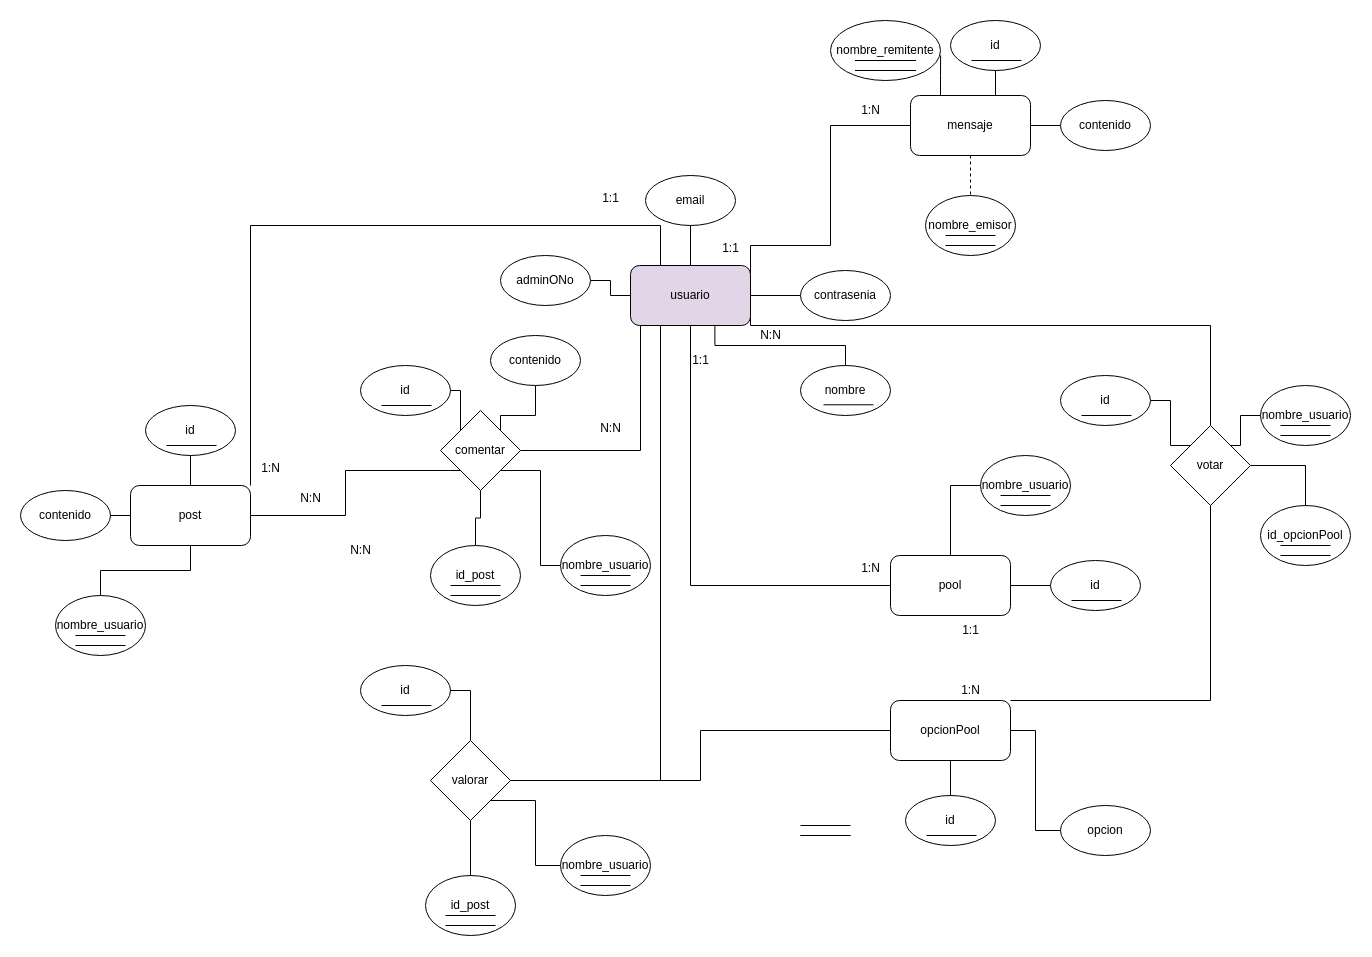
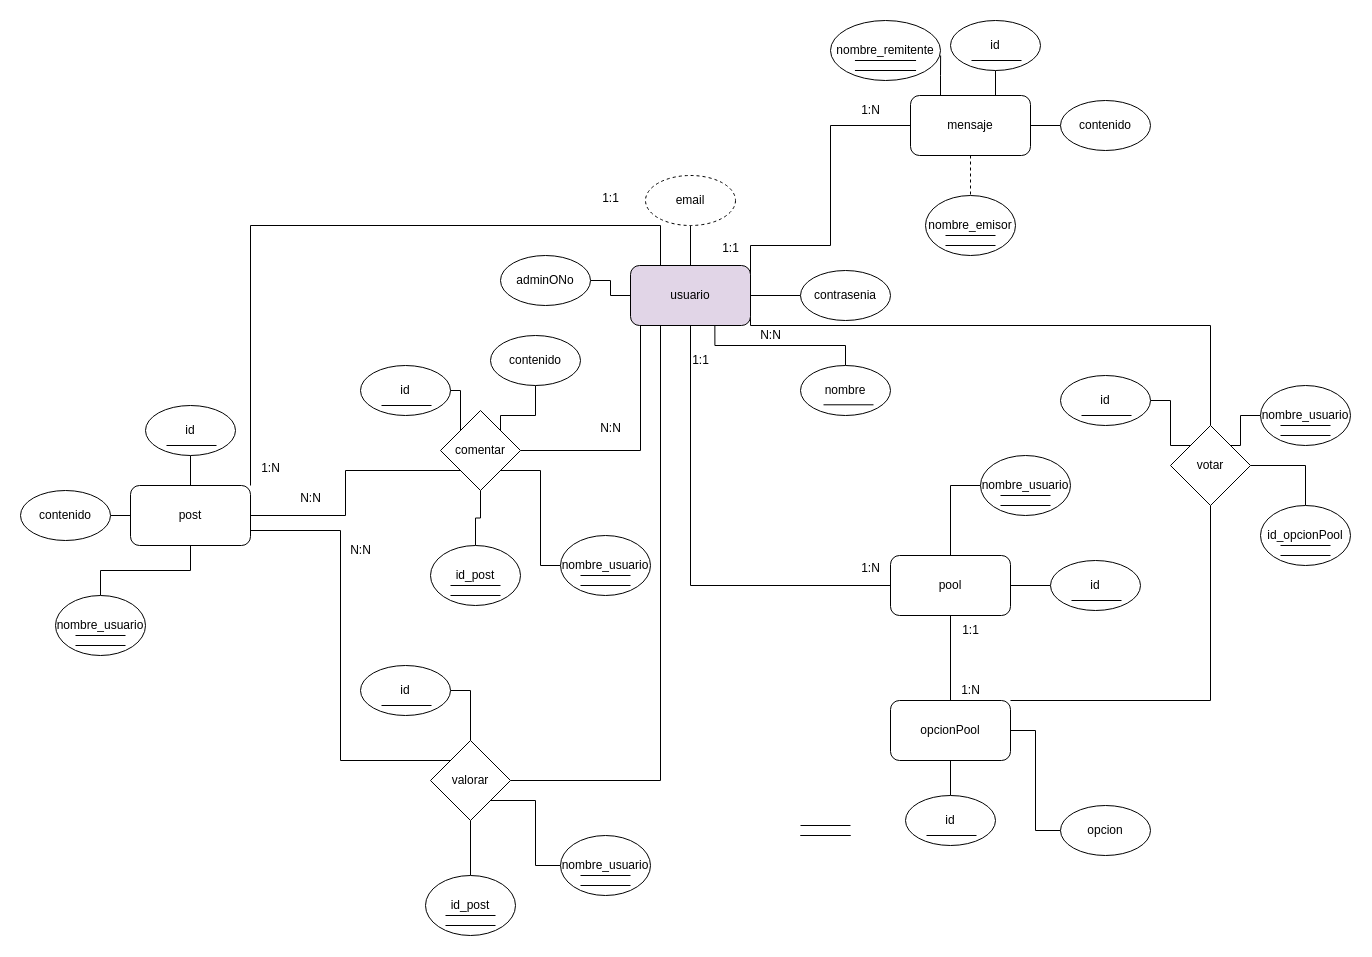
- <mxCell id="13" value="email" style="ellipse;whiteSpace=wrap;html=1;" parent="1" vertex="1"><mxGeometry x="645" y="175" width="90" height="50" as="geometry" /></mxCell>
+ <mxCell id="13" value="email" style="ellipse;whiteSpace=wrap;html=1;dashed=1;" parent="1" vertex="1"><mxGeometry x="645" y="175" width="90" height="50" as="geometry" /></mxCell>
+ <mxCell id="56" style="edgeStyle=orthogonalEdgeStyle;rounded=0;orthogonalLoop=1;jettySize=auto;html=1;exitX=0;exitY=0;exitDx=0;exitDy=0;entryX=1;entryY=0.75;entryDx=0;entryDy=0;endArrow=none;endFill=0;" parent="1" source="59" target="18" edge="1"><mxGeometry relative="1" as="geometry" /></mxCell>
- <mxCell id="99" style="edgeStyle=orthogonalEdgeStyle;rounded=0;orthogonalLoop=1;jettySize=auto;html=1;endArrow=none;endFill=0;" parent="1" source="101" target="59" edge="1"><mxGeometry relative="1" as="geometry" /></mxCell>
+ <mxCell id="99" style="edgeStyle=orthogonalEdgeStyle;rounded=0;orthogonalLoop=1;jettySize=auto;html=1;entryX=0.5;entryY=1;entryDx=0;entryDy=0;endArrow=none;endFill=0;" parent="1" source="101" target="96" edge="1"><mxGeometry relative="1" as="geometry" /></mxCell>
